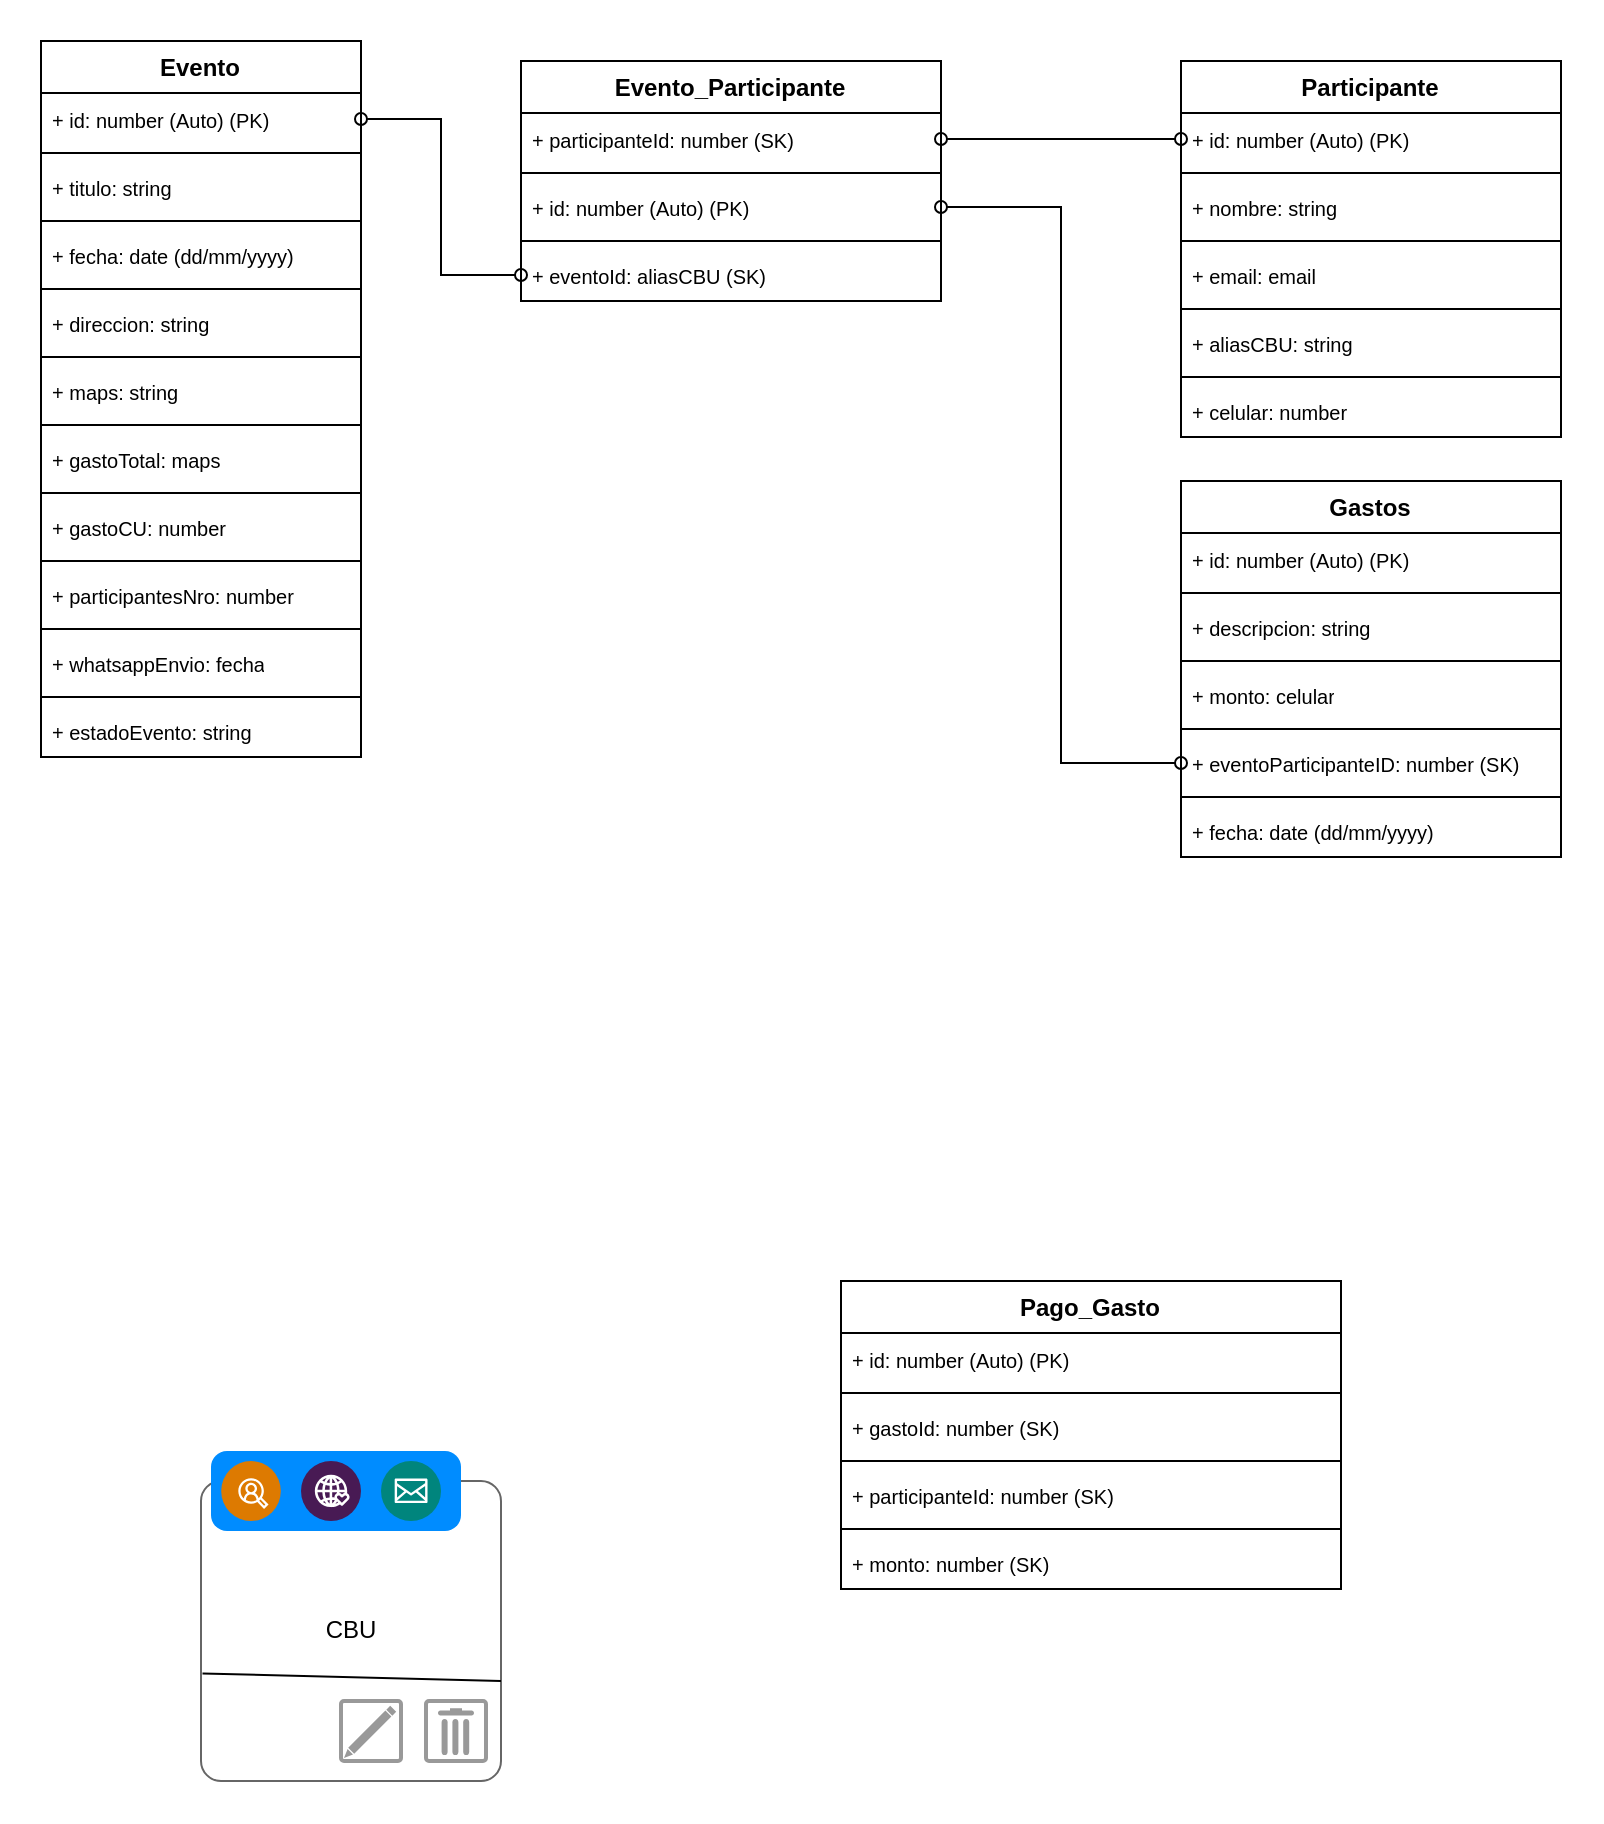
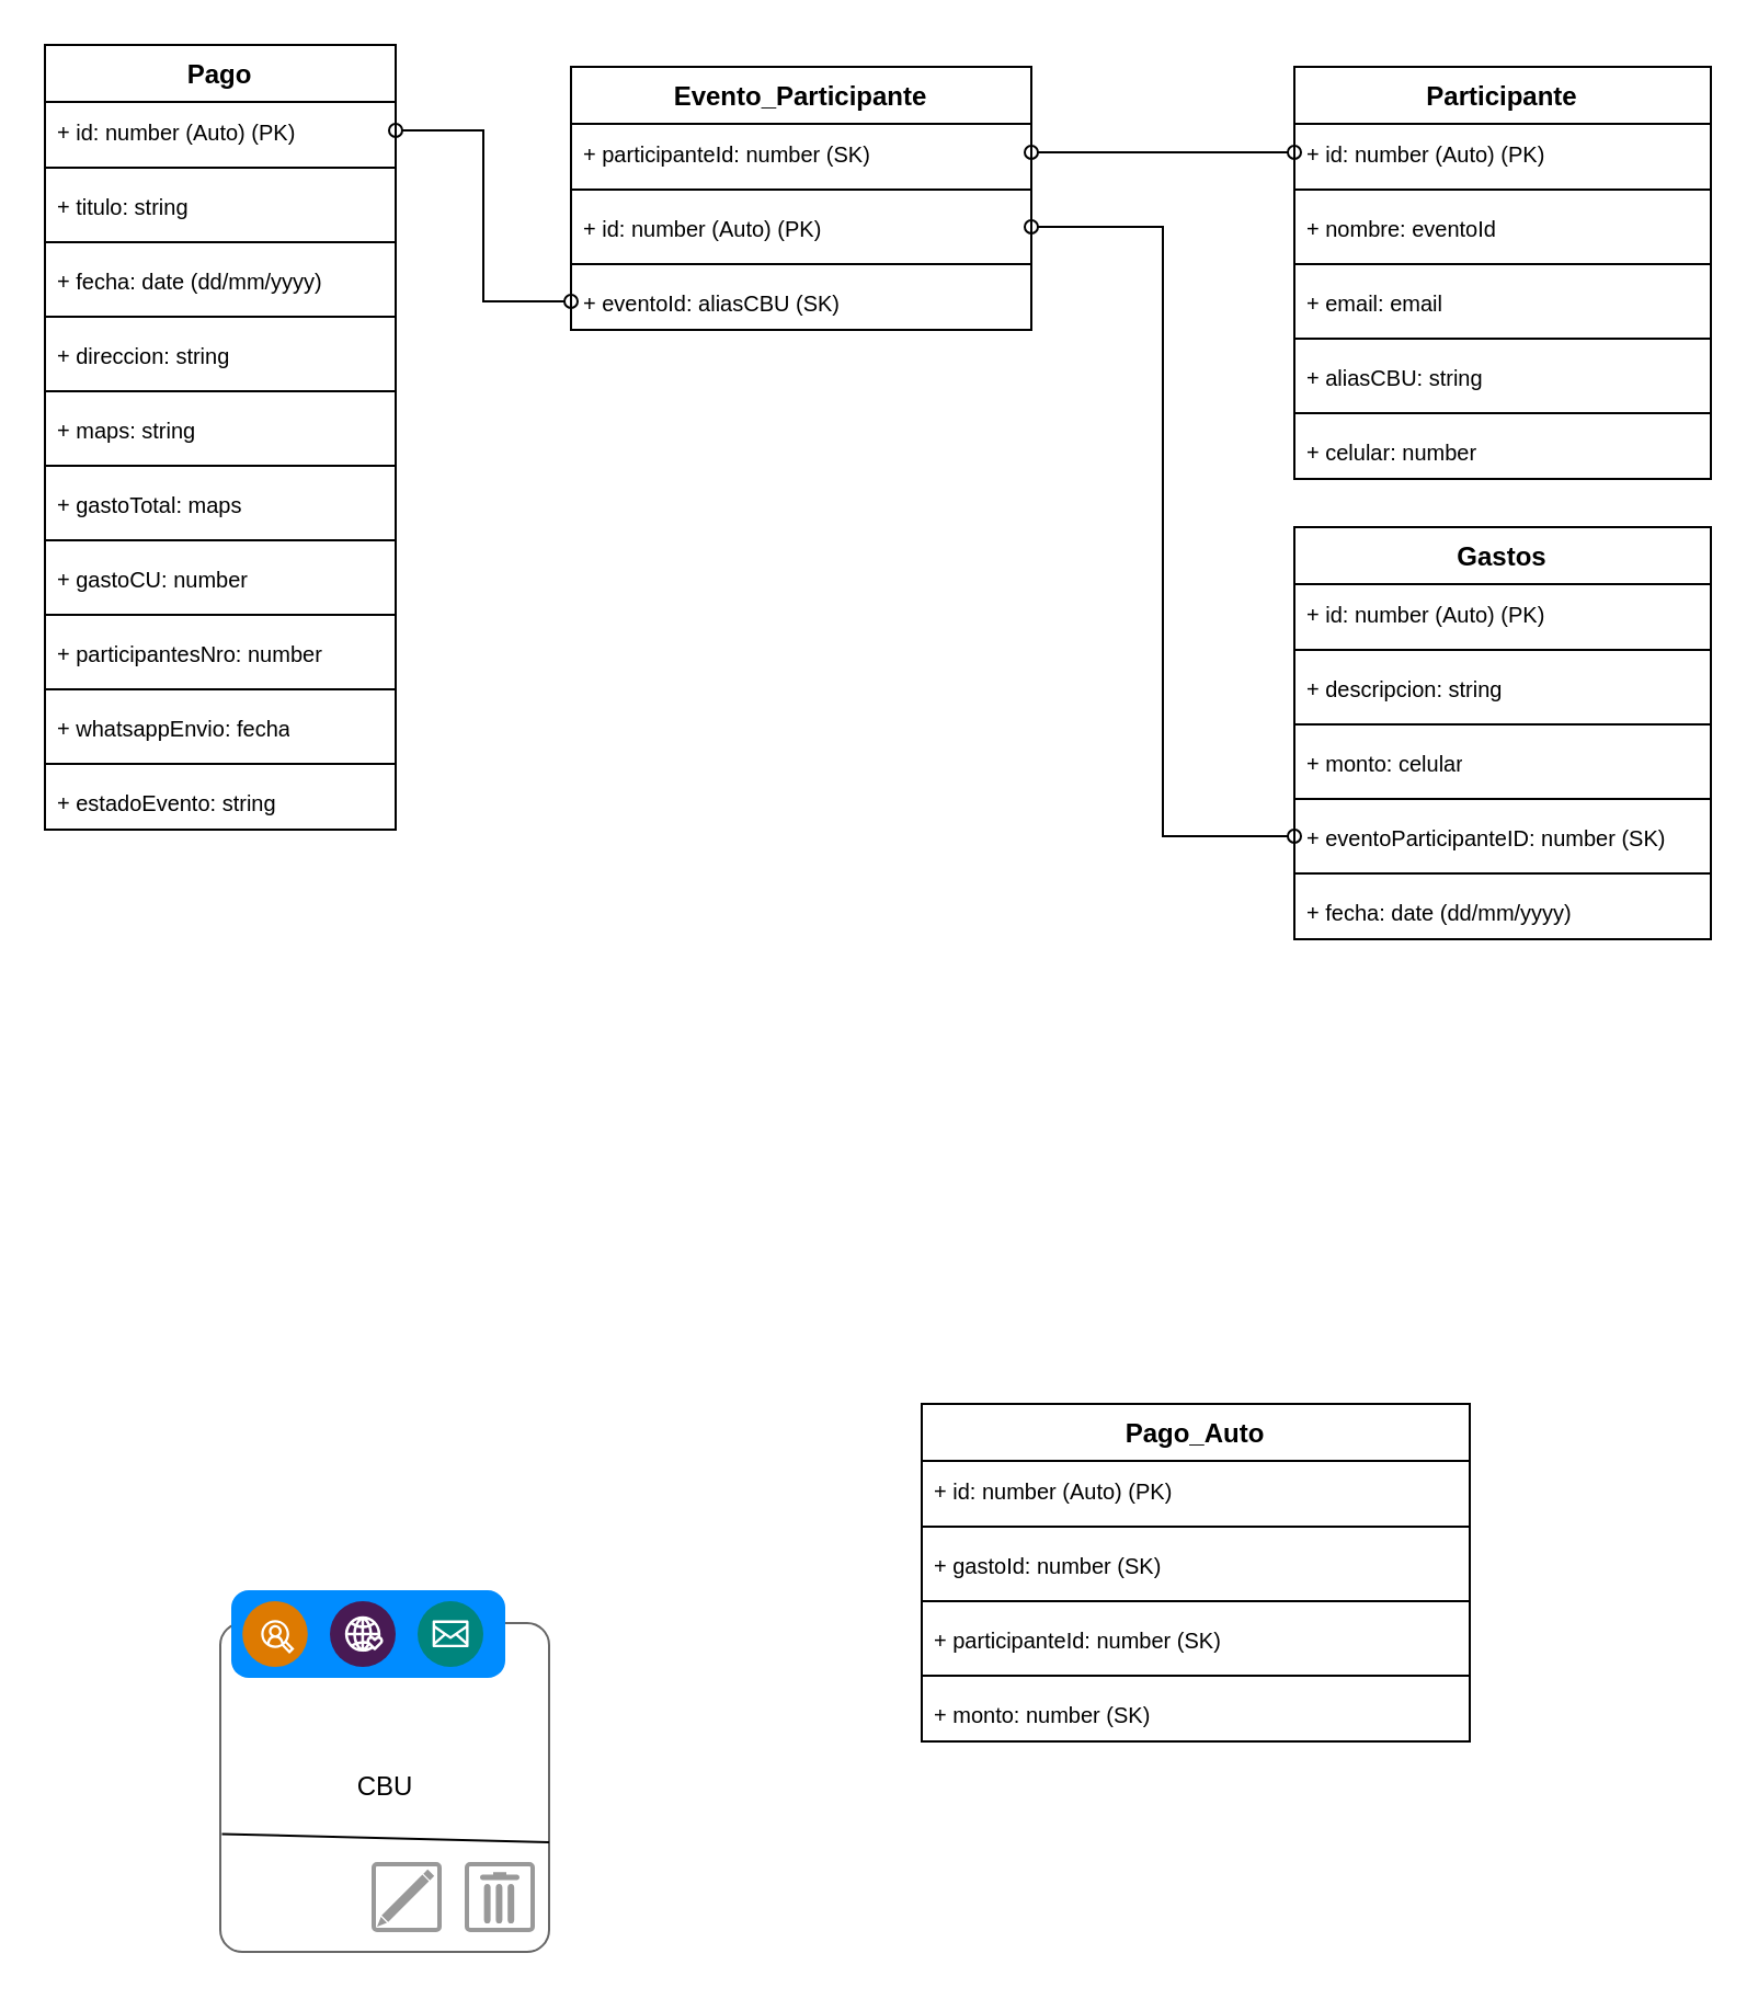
- <mxCell id="2" value="Evento" style="swimlane;fontStyle=1;align=center;verticalAlign=top;childLayout=stackLayout;horizontal=1;startSize=26;horizontalStack=0;resizeParent=1;resizeParentMax=0;resizeLast=0;collapsible=1;marginBottom=0;whiteSpace=wrap;html=1;" parent="1" vertex="1"><mxGeometry x="20" y="20" width="160" height="358" as="geometry" /></mxCell>
+ <mxCell id="2" value="Pago" style="swimlane;fontStyle=1;align=center;verticalAlign=top;childLayout=stackLayout;horizontal=1;startSize=26;horizontalStack=0;resizeParent=1;resizeParentMax=0;resizeLast=0;collapsible=1;marginBottom=0;whiteSpace=wrap;html=1;" parent="1" vertex="1"><mxGeometry x="20" y="20" width="160" height="358" as="geometry" /></mxCell>
- <mxCell id="25" value="&lt;font style=&quot;font-size: 10px;&quot;&gt;+ nombre: string&lt;/font&gt;" style="text;strokeColor=none;fillColor=none;align=left;verticalAlign=top;spacingLeft=4;spacingRight=4;overflow=hidden;rotatable=0;points=[[0,0.5],[1,0.5]];portConstraint=eastwest;whiteSpace=wrap;html=1;" parent="22" vertex="1"><mxGeometry y="60" width="190" height="26" as="geometry" /></mxCell>
+ <mxCell id="25" value="&lt;font style=&quot;font-size: 10px;&quot;&gt;+ nombre: eventoId&lt;/font&gt;" style="text;strokeColor=none;fillColor=none;align=left;verticalAlign=top;spacingLeft=4;spacingRight=4;overflow=hidden;rotatable=0;points=[[0,0.5],[1,0.5]];portConstraint=eastwest;whiteSpace=wrap;html=1;" parent="22" vertex="1"><mxGeometry y="60" width="190" height="26" as="geometry" /></mxCell>
- <mxCell id="57" value="Pago_Gasto" style="swimlane;fontStyle=1;align=center;verticalAlign=top;childLayout=stackLayout;horizontal=1;startSize=26;horizontalStack=0;resizeParent=1;resizeParentMax=0;resizeLast=0;collapsible=1;marginBottom=0;whiteSpace=wrap;html=1;" parent="1" vertex="1"><mxGeometry x="420" y="640" width="250" height="154" as="geometry" /></mxCell>
+ <mxCell id="57" value="Pago_Auto" style="swimlane;fontStyle=1;align=center;verticalAlign=top;childLayout=stackLayout;horizontal=1;startSize=26;horizontalStack=0;resizeParent=1;resizeParentMax=0;resizeLast=0;collapsible=1;marginBottom=0;whiteSpace=wrap;html=1;" parent="1" vertex="1"><mxGeometry x="420" y="640" width="250" height="154" as="geometry" /></mxCell>
